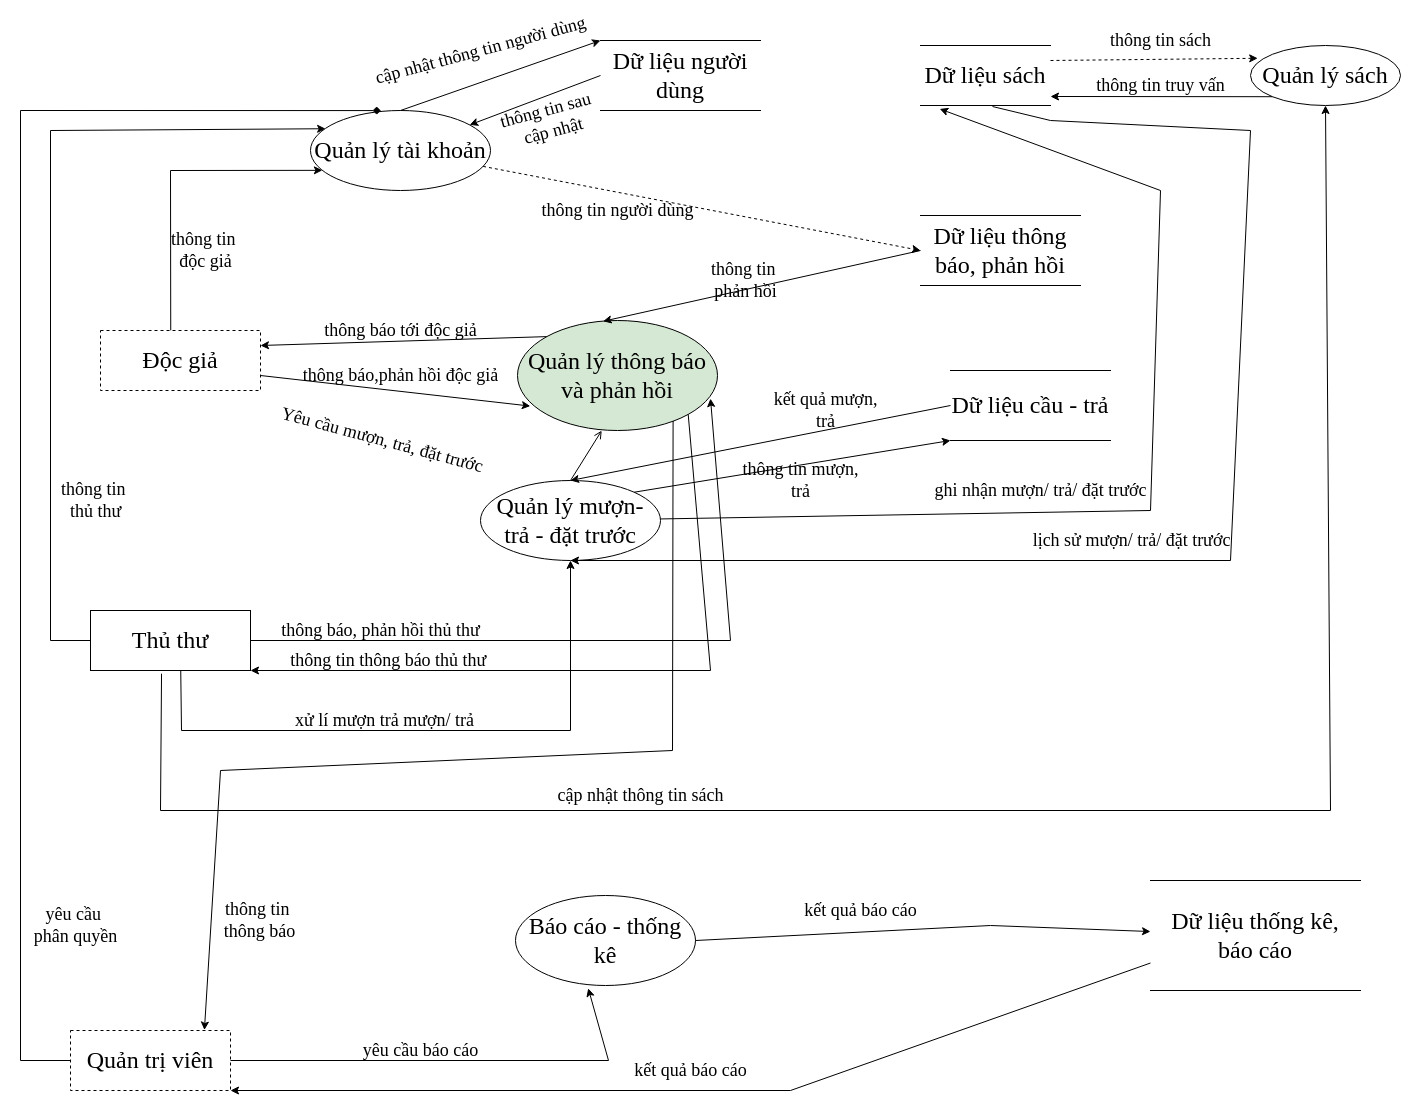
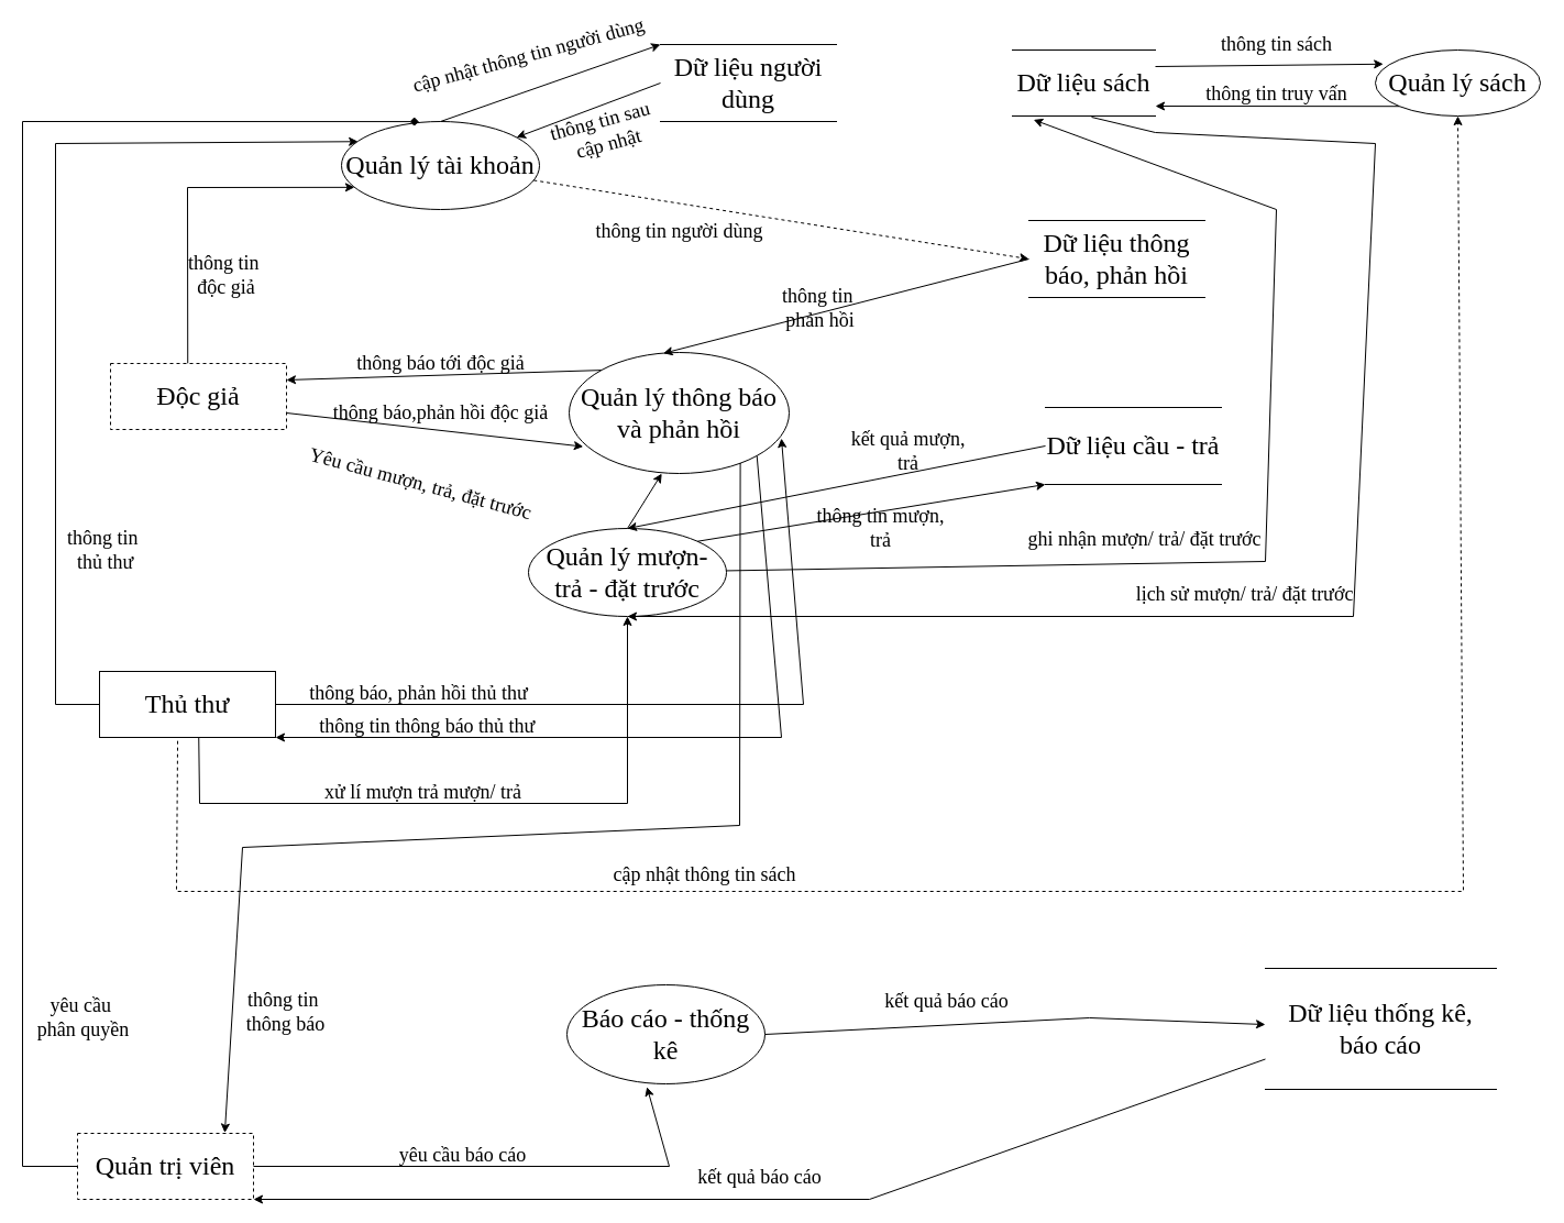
- <mxCell id="53" value="" style="endArrow=classic;html=1;rounded=0;exitX=1;exitY=0.25;exitDx=0;exitDy=0;entryX=0.048;entryY=0.213;entryDx=0;entryDy=0;entryPerimeter=0;dashed=1;" edge="1" parent="1" source="9" target="3"><mxGeometry width="50" height="50" relative="1" as="geometry"><mxPoint x="790" y="290" as="sourcePoint" /><mxPoint x="840" y="240" as="targetPoint" /></mxGeometry></mxCell>
+ <mxCell id="53" value="" style="endArrow=classic;html=1;rounded=0;exitX=1;exitY=0.25;exitDx=0;exitDy=0;entryX=0.048;entryY=0.213;entryDx=0;entryDy=0;entryPerimeter=0;" edge="1" parent="1" source="9" target="3"><mxGeometry width="50" height="50" relative="1" as="geometry"><mxPoint x="790" y="290" as="sourcePoint" /><mxPoint x="840" y="240" as="targetPoint" /></mxGeometry></mxCell>
- <mxCell id="11" value="&lt;font style=&quot;font-size: 24px;&quot; face=&quot;Times New Roman&quot;&gt;Dữ liệu thông báo, phản hồi&lt;/font&gt;" style="shape=partialRectangle;whiteSpace=wrap;html=1;left=0;right=0;fillColor=none;" parent="1" vertex="1"><mxGeometry x="920" y="215" width="160" height="70" as="geometry" /></mxCell>
+ <mxCell id="11" value="&lt;font style=&quot;font-size: 24px;&quot; face=&quot;Times New Roman&quot;&gt;Dữ liệu thông báo, phản hồi&lt;/font&gt;" style="shape=partialRectangle;whiteSpace=wrap;html=1;left=0;right=0;fillColor=none;" parent="1" vertex="1"><mxGeometry x="935" y="200" width="160" height="70" as="geometry" /></mxCell>
- <mxCell id="5" value="&lt;font face=&quot;Times New Roman&quot;&gt;&lt;span style=&quot;font-size: 24px;&quot;&gt;Quản lý thông báo và phản hồi&lt;/span&gt;&lt;/font&gt;" style="ellipse;whiteSpace=wrap;html=1;fillColor=#d5e8d4;" parent="1" vertex="1"><mxGeometry x="517" y="320" width="200" height="110" as="geometry" /></mxCell>
+ <mxCell id="5" value="&lt;font face=&quot;Times New Roman&quot;&gt;&lt;span style=&quot;font-size: 24px;&quot;&gt;Quản lý thông báo và phản hồi&lt;/span&gt;&lt;/font&gt;" style="ellipse;whiteSpace=wrap;html=1;" parent="1" vertex="1"><mxGeometry x="517" y="320" width="200" height="110" as="geometry" /></mxCell>
- <mxCell id="62" value="" style="endArrow=open;html=1;rounded=0;exitX=0.5;exitY=0;exitDx=0;exitDy=0;entryX=0.421;entryY=1.001;entryDx=0;entryDy=0;entryPerimeter=0;" edge="1" parent="1" source="2" target="5"><mxGeometry width="50" height="50" relative="1" as="geometry"><mxPoint x="540" y="560" as="sourcePoint" /><mxPoint x="590" y="510" as="targetPoint" /></mxGeometry></mxCell>
+ <mxCell id="62" value="" style="endArrow=classic;html=1;rounded=0;exitX=0.5;exitY=0;exitDx=0;exitDy=0;entryX=0.421;entryY=1.001;entryDx=0;entryDy=0;entryPerimeter=0;" edge="1" parent="1" source="2" target="5"><mxGeometry width="50" height="50" relative="1" as="geometry"><mxPoint x="540" y="560" as="sourcePoint" /><mxPoint x="590" y="510" as="targetPoint" /></mxGeometry></mxCell>
- <mxCell id="30" value="" style="endArrow=classic;html=1;rounded=0;exitX=0.444;exitY=1.053;exitDx=0;exitDy=0;exitPerimeter=0;entryX=0.5;entryY=1;entryDx=0;entryDy=0;" parent="1" source="8" target="3" edge="1"><mxGeometry width="50" height="50" relative="1" as="geometry"><mxPoint x="660" y="730" as="sourcePoint" /><mxPoint x="1390.8" y="810" as="targetPoint" /><Array as="points"><mxPoint x="160" y="810" /><mxPoint x="1330" y="810" /></Array></mxGeometry></mxCell>
+ <mxCell id="30" value="" style="endArrow=classic;html=1;rounded=0;exitX=0.444;exitY=1.053;exitDx=0;exitDy=0;exitPerimeter=0;entryX=0.5;entryY=1;entryDx=0;entryDy=0;dashed=1;" parent="1" source="8" target="3" edge="1"><mxGeometry width="50" height="50" relative="1" as="geometry"><mxPoint x="660" y="730" as="sourcePoint" /><mxPoint x="1390.8" y="810" as="targetPoint" /><Array as="points"><mxPoint x="160" y="810" /><mxPoint x="1330" y="810" /></Array></mxGeometry></mxCell>
